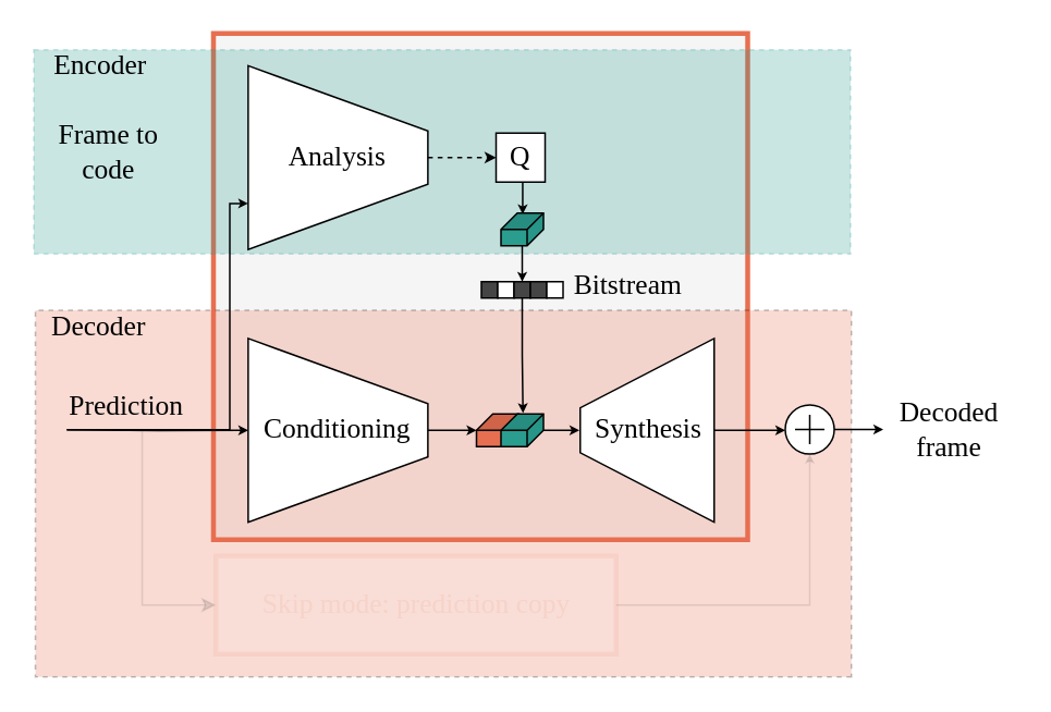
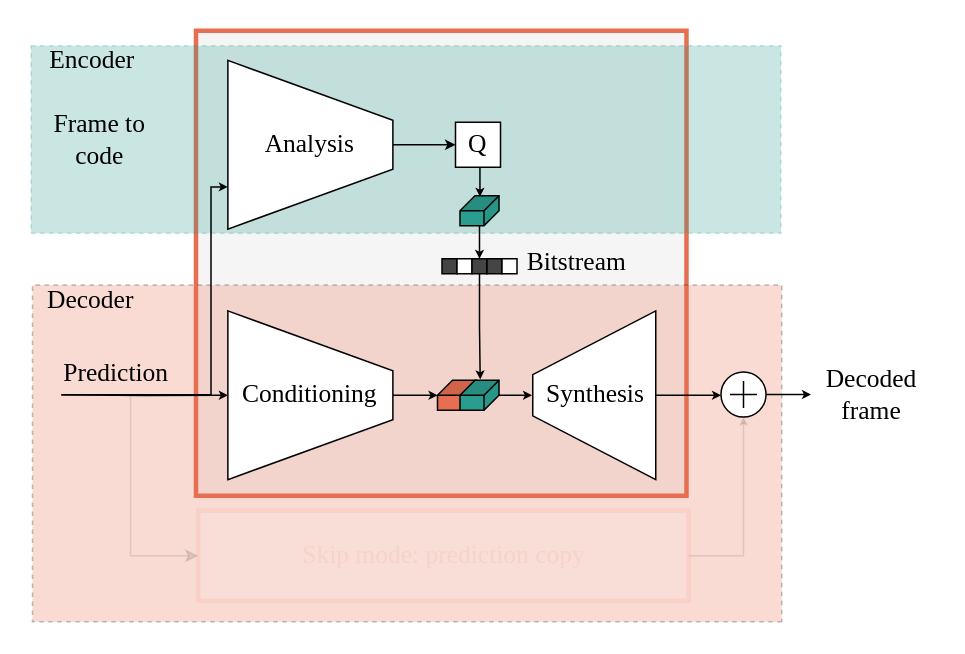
- <mxCell id="10" style="edgeStyle=orthogonalEdgeStyle;rounded=0;orthogonalLoop=1;jettySize=auto;html=1;entryX=0;entryY=0.5;entryDx=0;entryDy=0;fontSize=17;strokeWidth=1;endSize=4;fontStyle=0;dashed=1;" parent="1" source="11" target="14" edge="1"><mxGeometry relative="1" as="geometry"><Array as="points"><mxPoint x="195" y="95.5" /><mxPoint x="195" y="95.5" /></Array></mxGeometry></mxCell>
+ <mxCell id="10" style="edgeStyle=orthogonalEdgeStyle;rounded=0;orthogonalLoop=1;jettySize=auto;html=1;entryX=0;entryY=0.5;entryDx=0;entryDy=0;fontSize=17;strokeWidth=1;endSize=4;fontStyle=0" parent="1" source="11" target="14" edge="1"><mxGeometry relative="1" as="geometry"><Array as="points"><mxPoint x="195" y="95.5" /><mxPoint x="195" y="95.5" /></Array></mxGeometry></mxCell>
- <mxCell id="32" value="&lt;font style=&quot;font-size: 17px&quot; color=&quot;#e76f51&quot;&gt;Skip mode: prediction copy&lt;/font&gt;" style="rounded=0;whiteSpace=wrap;html=1;fontFamily=Raleway;fillColor=#f5f5f5;strokeColor=#E76F51;fontColor=#333333;strokeWidth=3;textOpacity=10;opacity=10;" parent="1" vertex="1"><mxGeometry x="131.5" y="340" width="245" height="60" as="geometry" /></mxCell>
+ <mxCell id="32" value="&lt;font style=&quot;font-size: 17px&quot; color=&quot;#e76f51&quot;&gt;Skip mode: prediction copy&lt;/font&gt;" style="rounded=0;whiteSpace=wrap;html=1;fontFamily=Raleway;fillColor=#f5f5f5;strokeColor=#E76F51;fontColor=#333333;strokeWidth=3;textOpacity=10;opacity=10;" parent="1" vertex="1"><mxGeometry x="131.5" y="340" width="327" height="60" as="geometry" /></mxCell>
